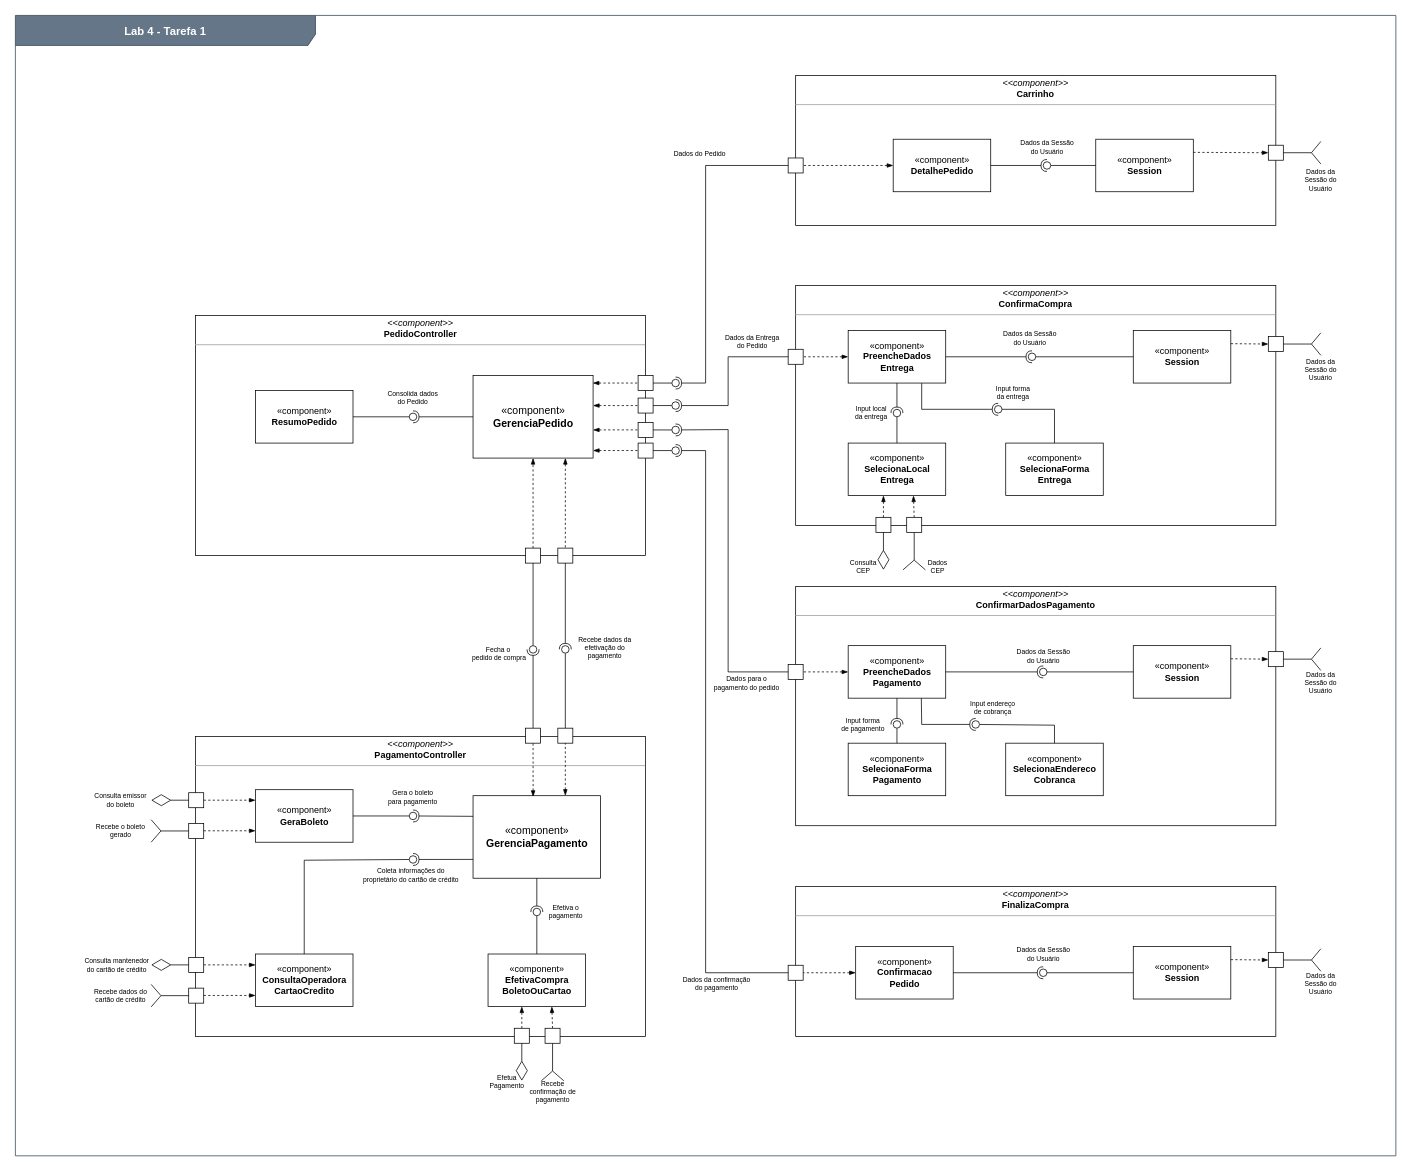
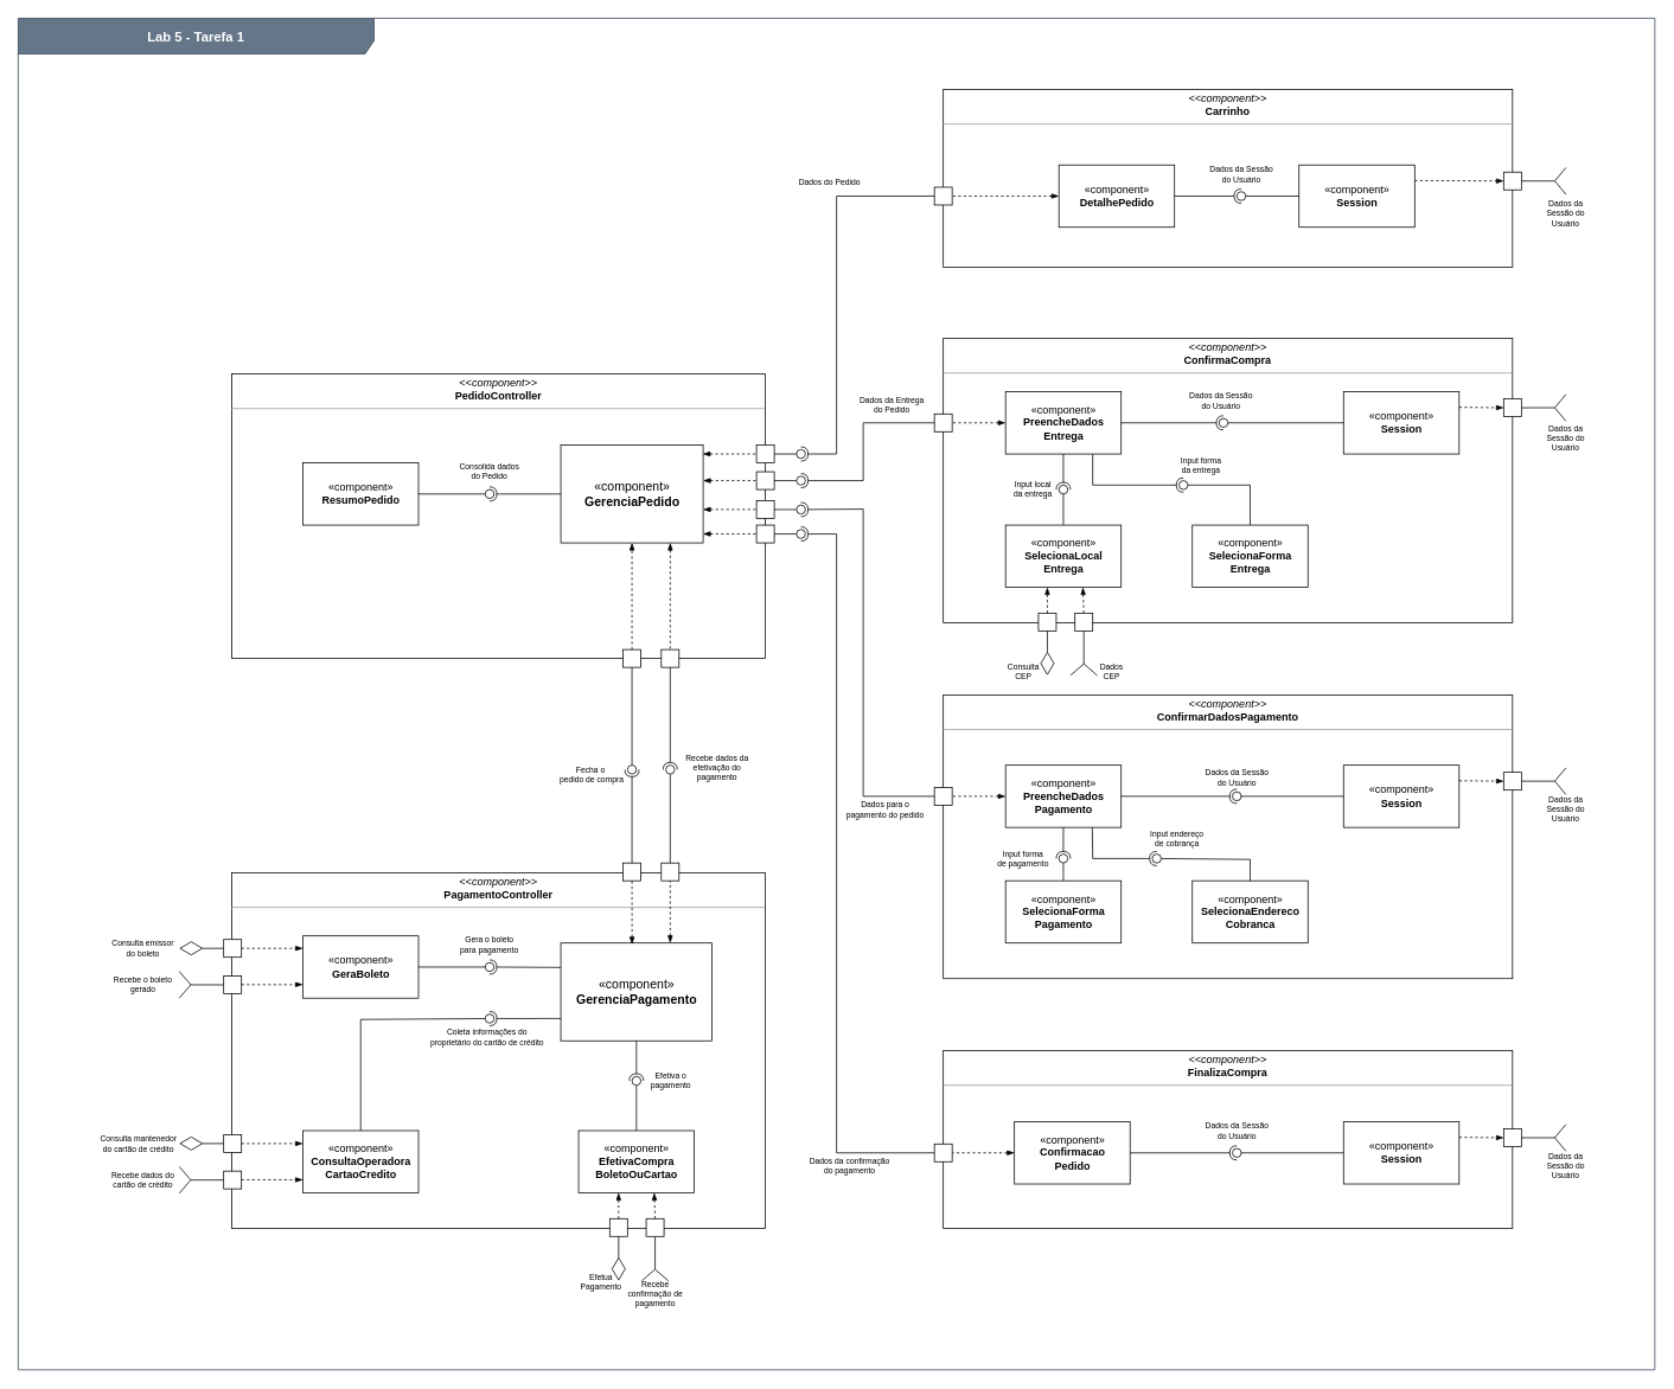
- <mxCell id="194" value="Lab 4 - Tarefa 1" style="shape=umlFrame;whiteSpace=wrap;html=1;fontSize=15;fontColor=#ffffff;width=400;height=40;fontStyle=1;fillColor=#647687;strokeColor=#314354;" vertex="1" parent="1"><mxGeometry x="20" y="20" width="1840" height="1520" as="geometry" /></mxCell>
+ <mxCell id="194" value="Lab 5 - Tarefa 1" style="shape=umlFrame;whiteSpace=wrap;html=1;fontSize=15;fontColor=#ffffff;width=400;height=40;fontStyle=1;fillColor=#647687;strokeColor=#314354;" vertex="1" parent="1"><mxGeometry x="20" y="20" width="1840" height="1520" as="geometry" /></mxCell>
